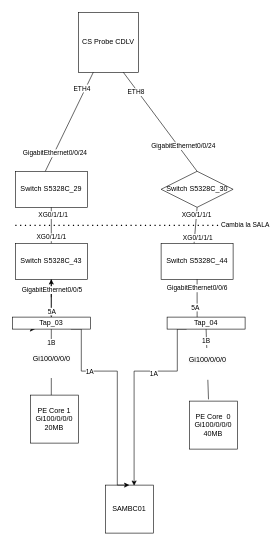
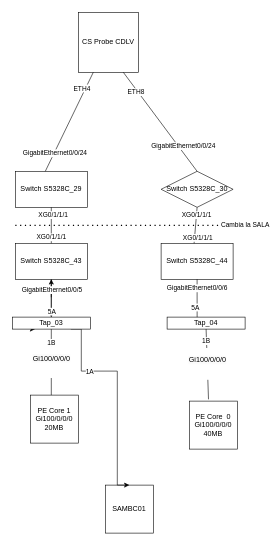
- <mxCell id="9" style="edgeStyle=orthogonalEdgeStyle;rounded=0;orthogonalLoop=1;jettySize=auto;html=1;exitX=0.25;exitY=1;exitDx=0;exitDy=0;entryX=0.6;entryY=0.013;entryDx=0;entryDy=0;entryPerimeter=0;" edge="1" parent="1" source="11" target="3"><mxGeometry relative="1" as="geometry"><mxPoint x="225" y="798" as="targetPoint" /><Array as="points"><mxPoint x="295" y="548" /><mxPoint x="295" y="618" /><mxPoint x="223" y="618" /></Array></mxGeometry></mxCell>
- <mxCell id="10" value="1A" style="edgeLabel;html=1;align=center;verticalAlign=middle;resizable=0;points=[];" vertex="1" connectable="0" parent="9"><mxGeometry x="-0.28" y="3" relative="1" as="geometry"><mxPoint as="offset" /></mxGeometry></mxCell>
